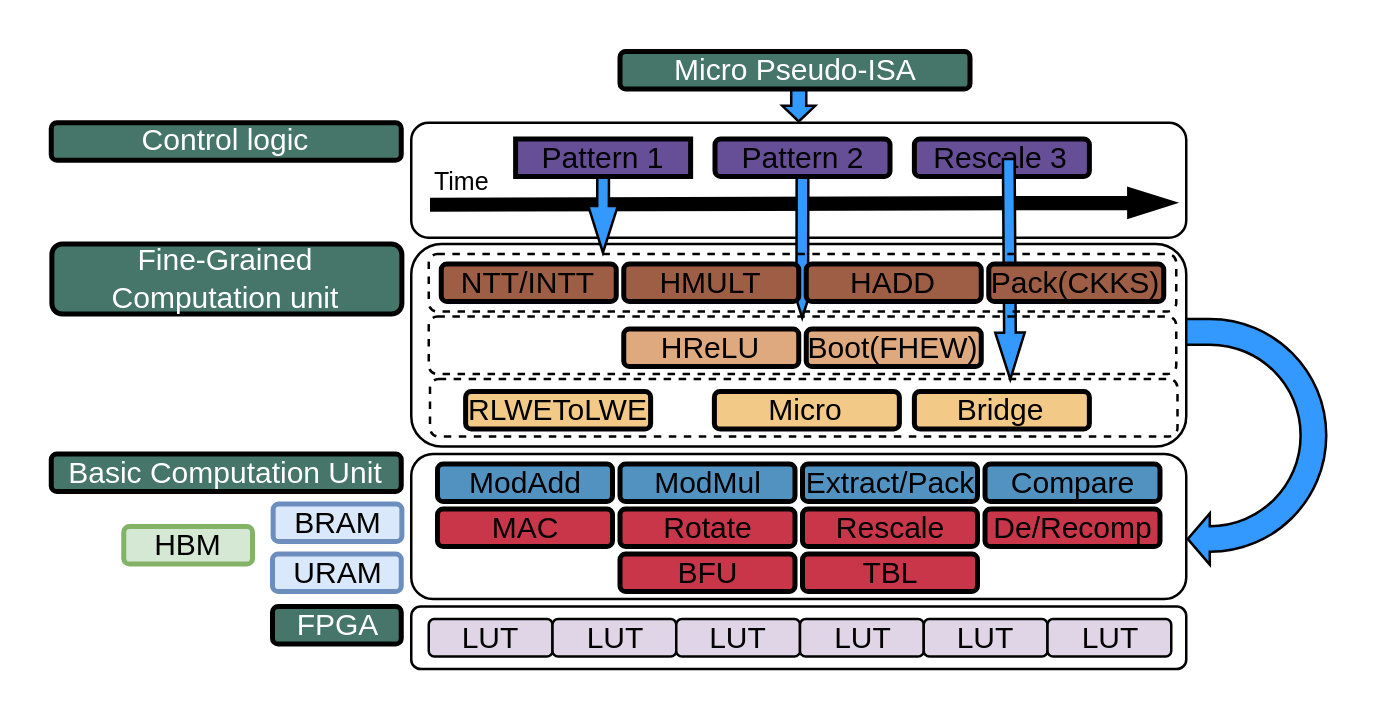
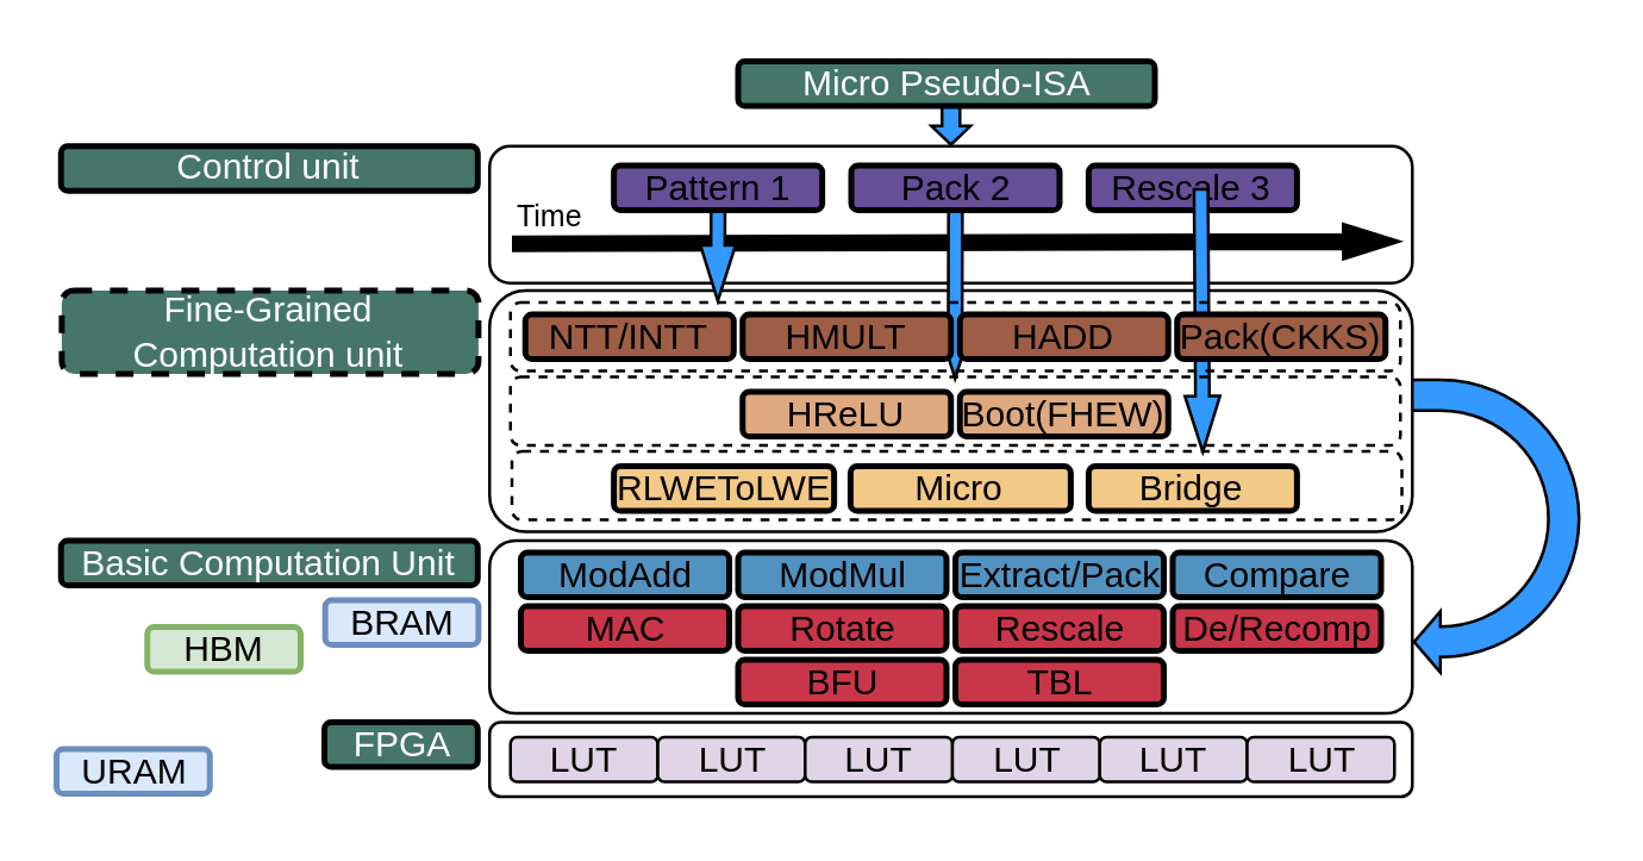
- <mxCell id="7" value="Control logic" style="rounded=1;whiteSpace=wrap;html=1;fontStyle=0;strokeWidth=2;strokeColor=default;fillColor=#46766A;fontColor=#FFFFFF;" vertex="1" parent="1"><mxGeometry x="20" y="48.5" width="140" height="15" as="geometry" /></mxCell>
+ <mxCell id="7" value="Control unit" style="rounded=1;whiteSpace=wrap;html=1;fontStyle=0;strokeWidth=2;strokeColor=default;fillColor=#46766A;fontColor=#FFFFFF;" vertex="1" parent="1"><mxGeometry x="20" y="48.5" width="140" height="15" as="geometry" /></mxCell>
- <mxCell id="37" value="Pattern 1" style="whiteSpace=wrap;html=1;fillColor=#664F97;strokeWidth=2;glass=0;shadow=0;rounded=0;" vertex="1" parent="1"><mxGeometry x="205.75" y="55" width="70" height="15" as="geometry" /></mxCell>
+ <mxCell id="37" value="Pattern 1" style="rounded=1;whiteSpace=wrap;html=1;fillColor=#664F97;strokeWidth=2;glass=0;shadow=0;" vertex="1" parent="1"><mxGeometry x="205.75" y="55" width="70" height="15" as="geometry" /></mxCell>
- <mxCell id="38" value="Pattern 2" style="rounded=1;whiteSpace=wrap;html=1;fillColor=#664F97;strokeWidth=2;glass=0;shadow=0;" vertex="1" parent="1"><mxGeometry x="285.5" y="55" width="70" height="15" as="geometry" /></mxCell>
+ <mxCell id="38" value="Pack 2" style="rounded=1;whiteSpace=wrap;html=1;fillColor=#664F97;strokeWidth=2;glass=0;shadow=0;" vertex="1" parent="1"><mxGeometry x="285.5" y="55" width="70" height="15" as="geometry" /></mxCell>
- <mxCell id="6" value="Fine-Grained Computation unit" style="rounded=1;whiteSpace=wrap;html=1;fontStyle=0;strokeWidth=2;strokeColor=default;fillColor=#46766A;fontColor=#FFFFFF;" vertex="1" parent="1"><mxGeometry x="20.25" y="97" width="140" height="28" as="geometry" /></mxCell>
+ <mxCell id="6" value="Fine-Grained Computation unit" style="rounded=1;whiteSpace=wrap;html=1;fontStyle=0;strokeWidth=2;strokeColor=default;fillColor=#46766A;fontColor=#FFFFFF;dashed=1;" vertex="1" parent="1"><mxGeometry x="20.25" y="97" width="140" height="28" as="geometry" /></mxCell>
- <mxCell id="33" value="RLWEToLWE" style="rounded=1;whiteSpace=wrap;html=1;fillColor=#F2C987;strokeWidth=2;glass=0;shadow=0;" vertex="1" parent="1"><mxGeometry x="185.75" y="156" width="74" height="15" as="geometry" /></mxCell>
+ <mxCell id="33" value="RLWEToLWE" style="rounded=1;whiteSpace=wrap;html=1;fillColor=#F2C987;strokeWidth=2;glass=0;shadow=0;" vertex="1" parent="1"><mxGeometry x="205.75" y="156" width="74" height="15" as="geometry" /></mxCell>
- <mxCell id="10" value="URAM" style="rounded=1;whiteSpace=wrap;html=1;strokeColor=#6c8ebf;fillColor=#dae8fc;fontStyle=0;strokeWidth=2;" vertex="1" parent="1"><mxGeometry x="108.5" y="221" width="51.5" height="15" as="geometry" /></mxCell>
+ <mxCell id="10" value="URAM" style="rounded=1;whiteSpace=wrap;html=1;strokeColor=#6c8ebf;fillColor=#dae8fc;fontStyle=0;strokeWidth=2;" vertex="1" parent="1"><mxGeometry x="18.5" y="251" width="51.5" height="15" as="geometry" /></mxCell>
